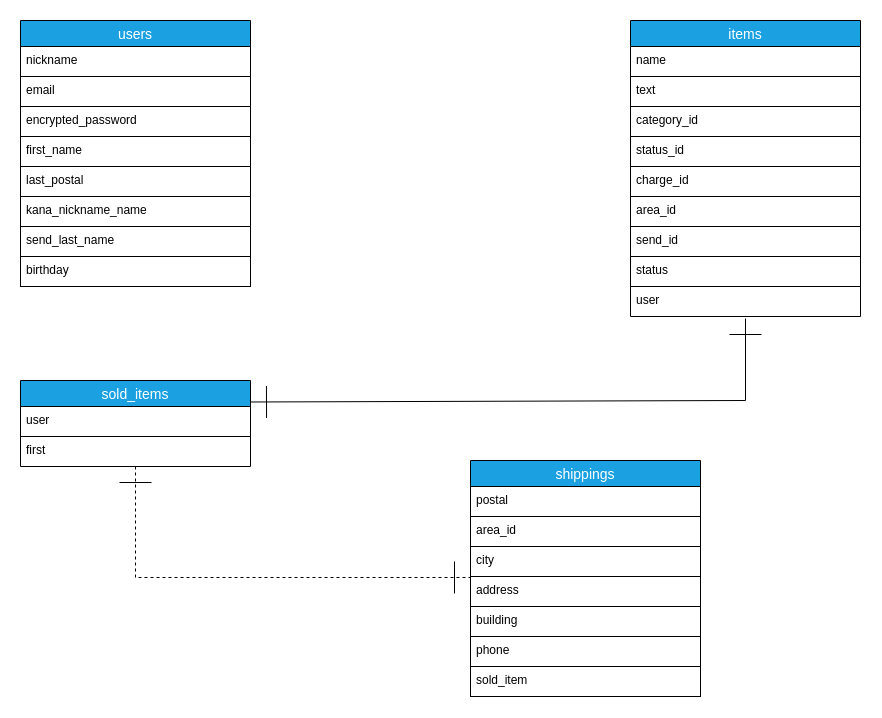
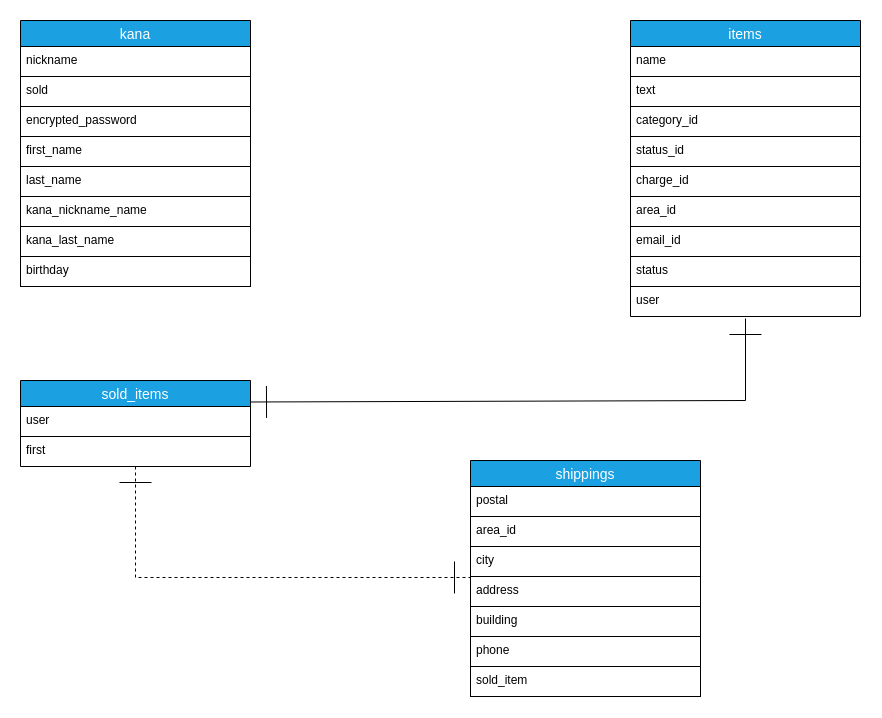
- <mxCell id="2" value="users" style="swimlane;fontStyle=0;childLayout=stackLayout;horizontal=1;startSize=26;horizontalStack=0;resizeParent=1;resizeParentMax=0;resizeLast=0;collapsible=1;marginBottom=0;align=center;fontSize=14;strokeColor=default;fillColor=#1ba1e2;fontColor=#ffffff;" parent="1" vertex="1"><mxGeometry x="20" y="20" width="230" height="266" as="geometry" /></mxCell>
+ <mxCell id="2" value="kana" style="swimlane;fontStyle=0;childLayout=stackLayout;horizontal=1;startSize=26;horizontalStack=0;resizeParent=1;resizeParentMax=0;resizeLast=0;collapsible=1;marginBottom=0;align=center;fontSize=14;strokeColor=default;fillColor=#1ba1e2;fontColor=#ffffff;" parent="1" vertex="1"><mxGeometry x="20" y="20" width="230" height="266" as="geometry" /></mxCell>
- <mxCell id="4" value="email" style="text;strokeColor=default;fillColor=none;spacingLeft=4;spacingRight=4;overflow=hidden;rotatable=0;points=[[0,0.5],[1,0.5]];portConstraint=eastwest;fontSize=12;" parent="2" vertex="1"><mxGeometry y="56" width="230" height="30" as="geometry" /></mxCell>
+ <mxCell id="4" value="sold" style="text;strokeColor=default;fillColor=none;spacingLeft=4;spacingRight=4;overflow=hidden;rotatable=0;points=[[0,0.5],[1,0.5]];portConstraint=eastwest;fontSize=12;" parent="2" vertex="1"><mxGeometry y="56" width="230" height="30" as="geometry" /></mxCell>
- <mxCell id="7" value="last_postal" style="text;strokeColor=default;fillColor=none;spacingLeft=4;spacingRight=4;overflow=hidden;rotatable=0;points=[[0,0.5],[1,0.5]];portConstraint=eastwest;fontSize=12;" parent="2" vertex="1"><mxGeometry y="146" width="230" height="30" as="geometry" /></mxCell>
+ <mxCell id="7" value="last_name" style="text;strokeColor=default;fillColor=none;spacingLeft=4;spacingRight=4;overflow=hidden;rotatable=0;points=[[0,0.5],[1,0.5]];portConstraint=eastwest;fontSize=12;" parent="2" vertex="1"><mxGeometry y="146" width="230" height="30" as="geometry" /></mxCell>
- <mxCell id="9" value="send_last_name" style="text;strokeColor=default;fillColor=none;spacingLeft=4;spacingRight=4;overflow=hidden;rotatable=0;points=[[0,0.5],[1,0.5]];portConstraint=eastwest;fontSize=12;" parent="2" vertex="1"><mxGeometry y="206" width="230" height="30" as="geometry" /></mxCell>
+ <mxCell id="9" value="kana_last_name" style="text;strokeColor=default;fillColor=none;spacingLeft=4;spacingRight=4;overflow=hidden;rotatable=0;points=[[0,0.5],[1,0.5]];portConstraint=eastwest;fontSize=12;" parent="2" vertex="1"><mxGeometry y="206" width="230" height="30" as="geometry" /></mxCell>
- <mxCell id="18" value="send_id" style="text;strokeColor=none;fillColor=none;spacingLeft=4;spacingRight=4;overflow=hidden;rotatable=0;points=[[0,0.5],[1,0.5]];portConstraint=eastwest;fontSize=12;" parent="11" vertex="1"><mxGeometry y="206" width="230" height="30" as="geometry" /></mxCell>
+ <mxCell id="18" value="email_id" style="text;strokeColor=none;fillColor=none;spacingLeft=4;spacingRight=4;overflow=hidden;rotatable=0;points=[[0,0.5],[1,0.5]];portConstraint=eastwest;fontSize=12;" parent="11" vertex="1"><mxGeometry y="206" width="230" height="30" as="geometry" /></mxCell>
